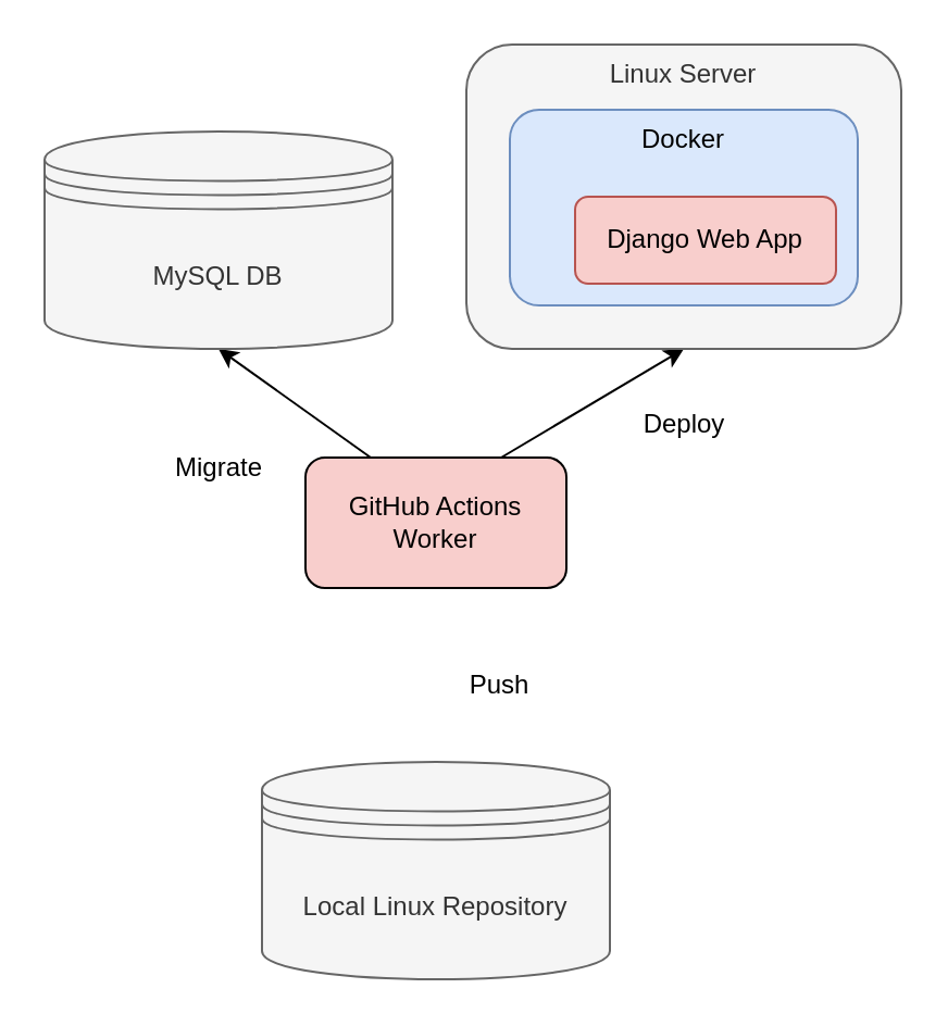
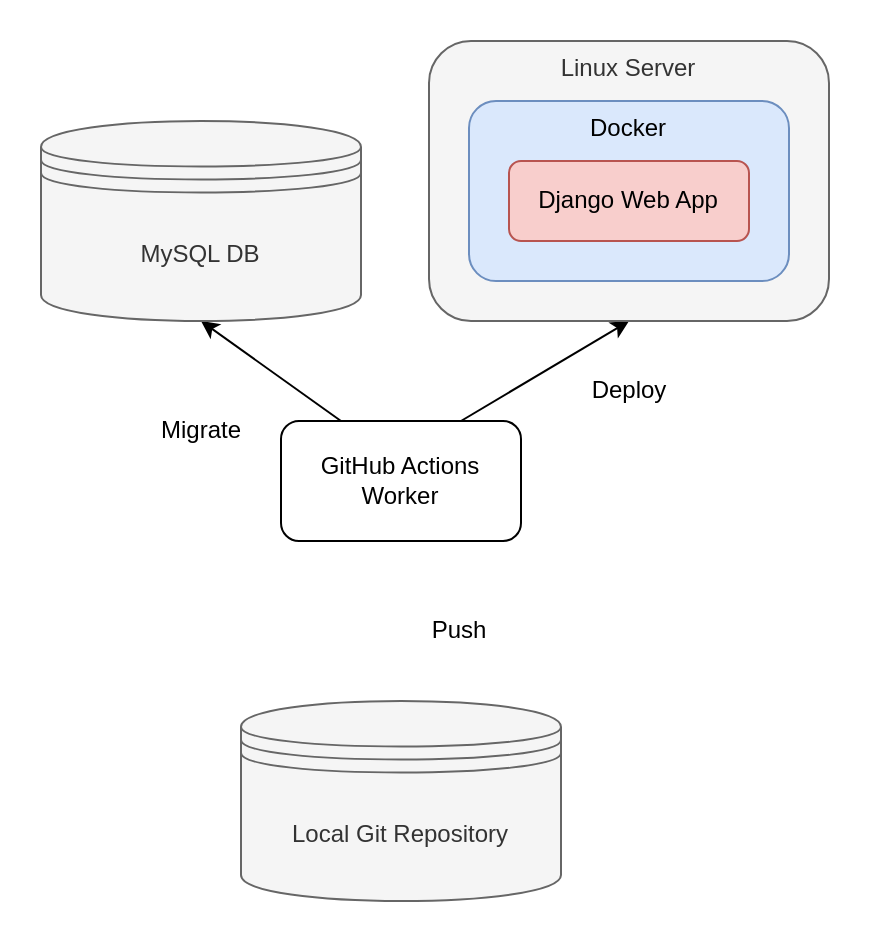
- <mxCell id="9" value="Django Web App" style="rounded=1;whiteSpace=wrap;html=1;fillColor=#f8cecc;strokeColor=#b85450;" vertex="1" parent="1"><mxGeometry x="264" y="90" width="120" height="40" as="geometry" /></mxCell>
+ <mxCell id="9" value="Django Web App" style="rounded=1;whiteSpace=wrap;html=1;fillColor=#f8cecc;strokeColor=#b85450;" vertex="1" parent="1"><mxGeometry x="254" y="80" width="120" height="40" as="geometry" /></mxCell>
- <mxCell id="11" value="GitHub Actions Worker" style="rounded=1;whiteSpace=wrap;html=1;fillColor=#f8cecc;" vertex="1" parent="1"><mxGeometry x="140" y="210" width="120" height="60" as="geometry" /></mxCell>
+ <mxCell id="11" value="GitHub Actions Worker" style="rounded=1;whiteSpace=wrap;html=1;" vertex="1" parent="1"><mxGeometry x="140" y="210" width="120" height="60" as="geometry" /></mxCell>
- <mxCell id="4" value="&lt;span style=&quot;font-weight: normal;&quot;&gt;Local Linux Repository&lt;/span&gt;" style="shape=datastore;whiteSpace=wrap;html=1;fillColor=#f5f5f5;fontColor=#333333;strokeColor=#666666;fontStyle=1" vertex="1" parent="1"><mxGeometry x="120" y="350" width="160" height="100" as="geometry" /></mxCell>
+ <mxCell id="4" value="&lt;span style=&quot;font-weight: normal;&quot;&gt;Local Git Repository&lt;/span&gt;" style="shape=datastore;whiteSpace=wrap;html=1;fillColor=#f5f5f5;fontColor=#333333;strokeColor=#666666;fontStyle=1" vertex="1" parent="1"><mxGeometry x="120" y="350" width="160" height="100" as="geometry" /></mxCell>
